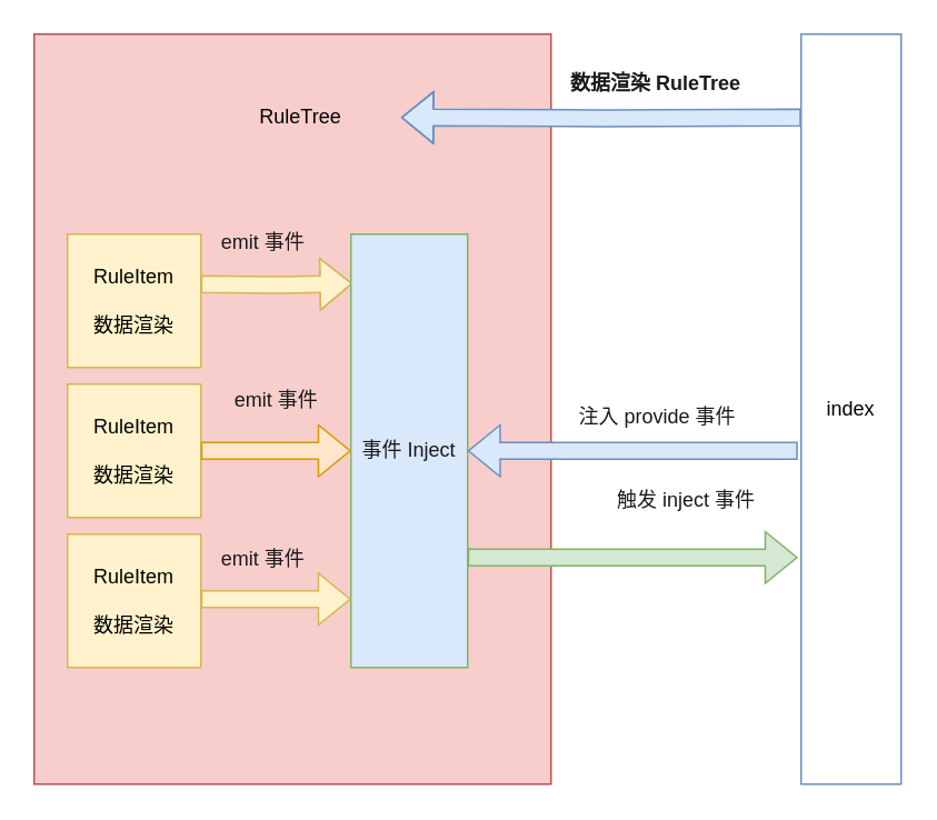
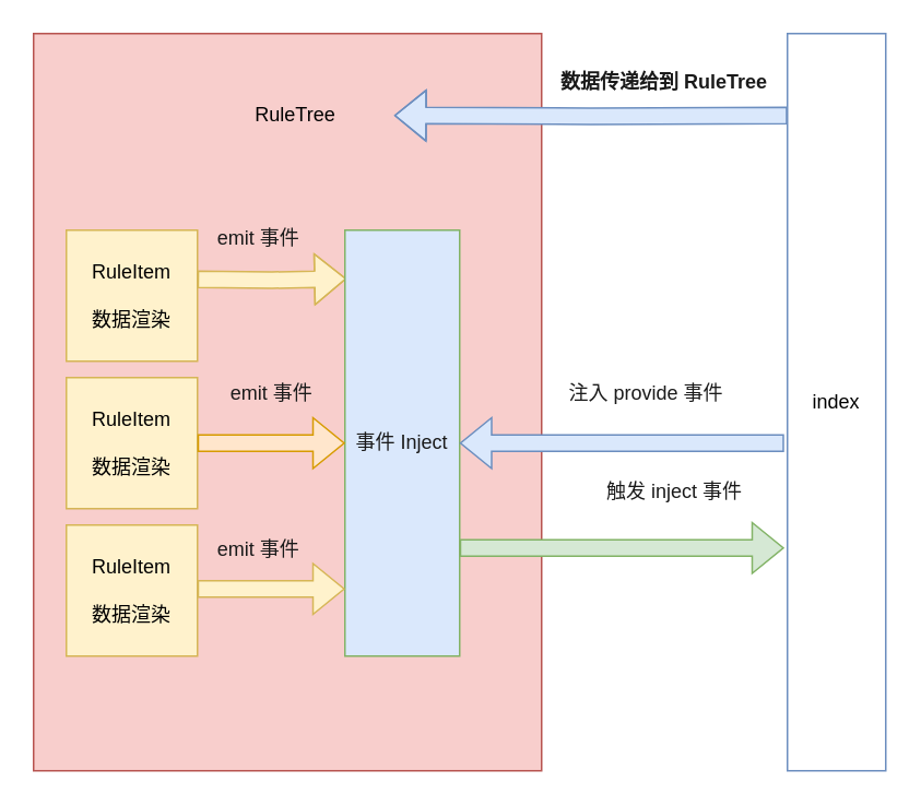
- <mxCell id="9" value="数据渲染 RuleTree" style="text;html=1;resizable=0;points=[];autosize=1;align=left;verticalAlign=top;spacingTop=-4;fontColor=#1A1A1A;fontStyle=1" parent="1" vertex="1"><mxGeometry x="340" y="40" width="140" height="20" as="geometry" /></mxCell>
+ <mxCell id="9" value="数据传递给到 RuleTree" style="text;html=1;resizable=0;points=[];autosize=1;align=left;verticalAlign=top;spacingTop=-4;fontColor=#1A1A1A;fontStyle=1" parent="1" vertex="1"><mxGeometry x="340" y="40" width="140" height="20" as="geometry" /></mxCell>
- <mxCell id="14" value="注入 provide 事件" style="text;html=1;resizable=0;points=[];autosize=1;align=left;verticalAlign=top;spacingTop=-4;fontColor=#1A1A1A;" parent="1" vertex="1"><mxGeometry x="345" y="240" width="110" height="20" as="geometry" /></mxCell>
+ <mxCell id="14" value="注入 provide 事件" style="text;html=1;resizable=0;points=[];autosize=1;align=left;verticalAlign=top;spacingTop=-4;fontColor=#1A1A1A;" parent="1" vertex="1"><mxGeometry x="345" y="230" width="110" height="20" as="geometry" /></mxCell>
